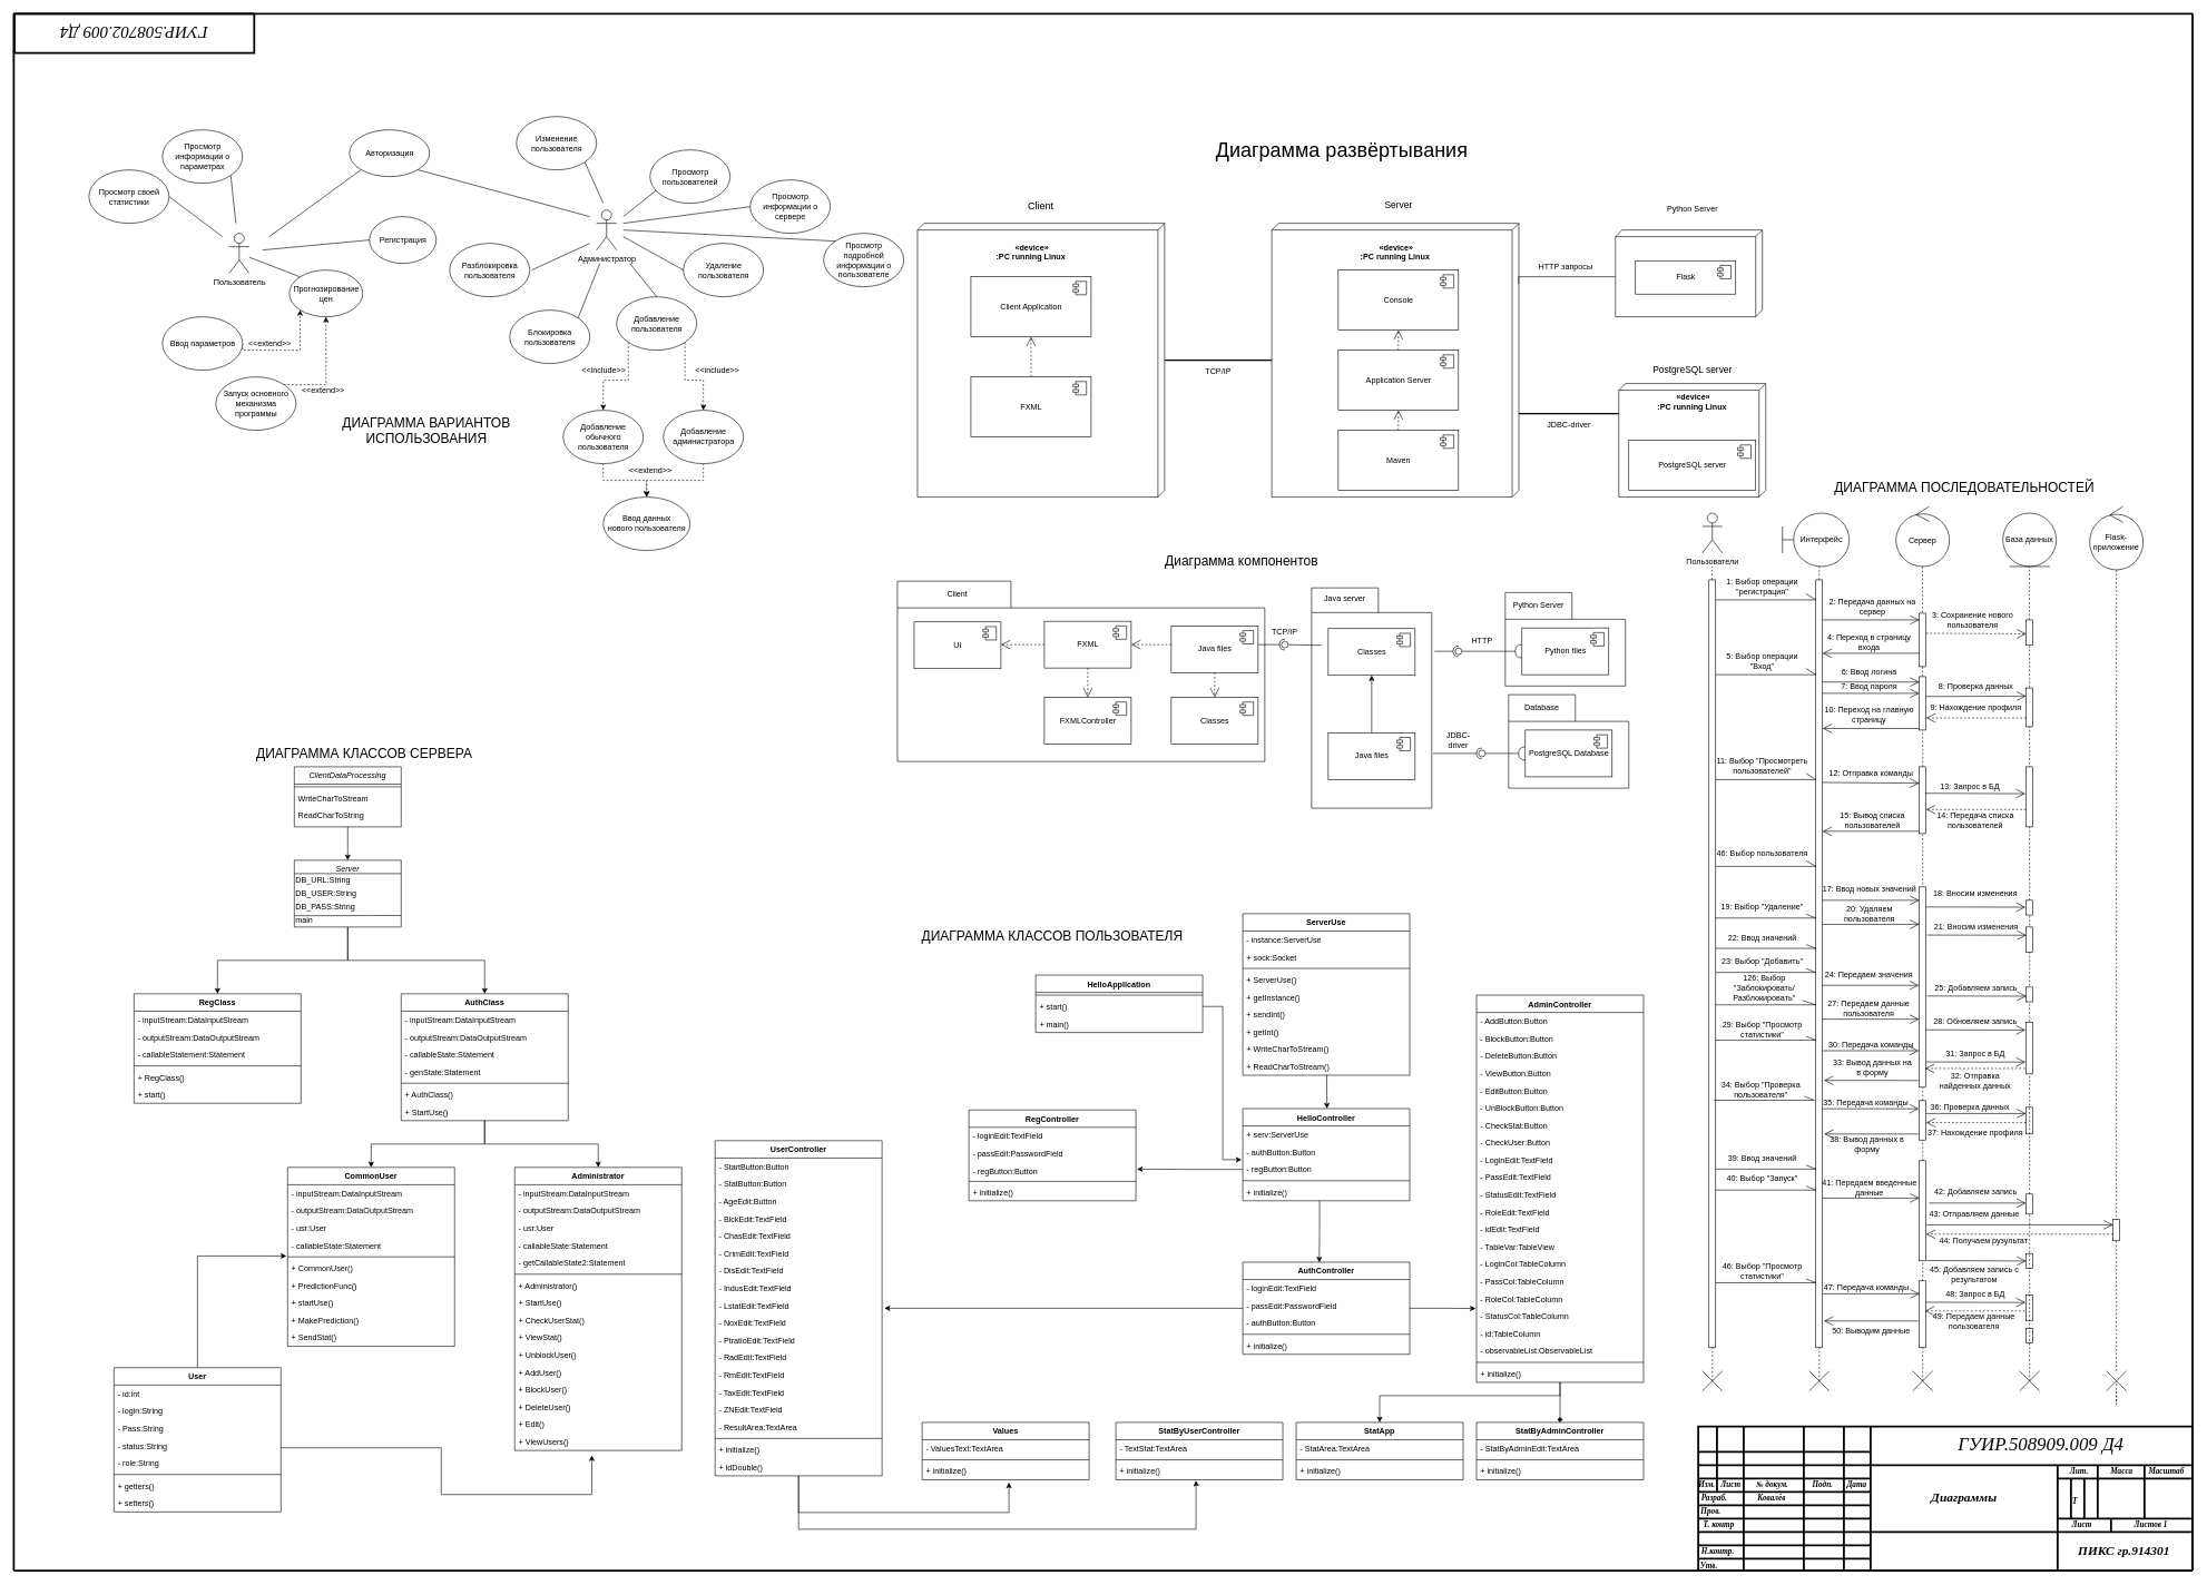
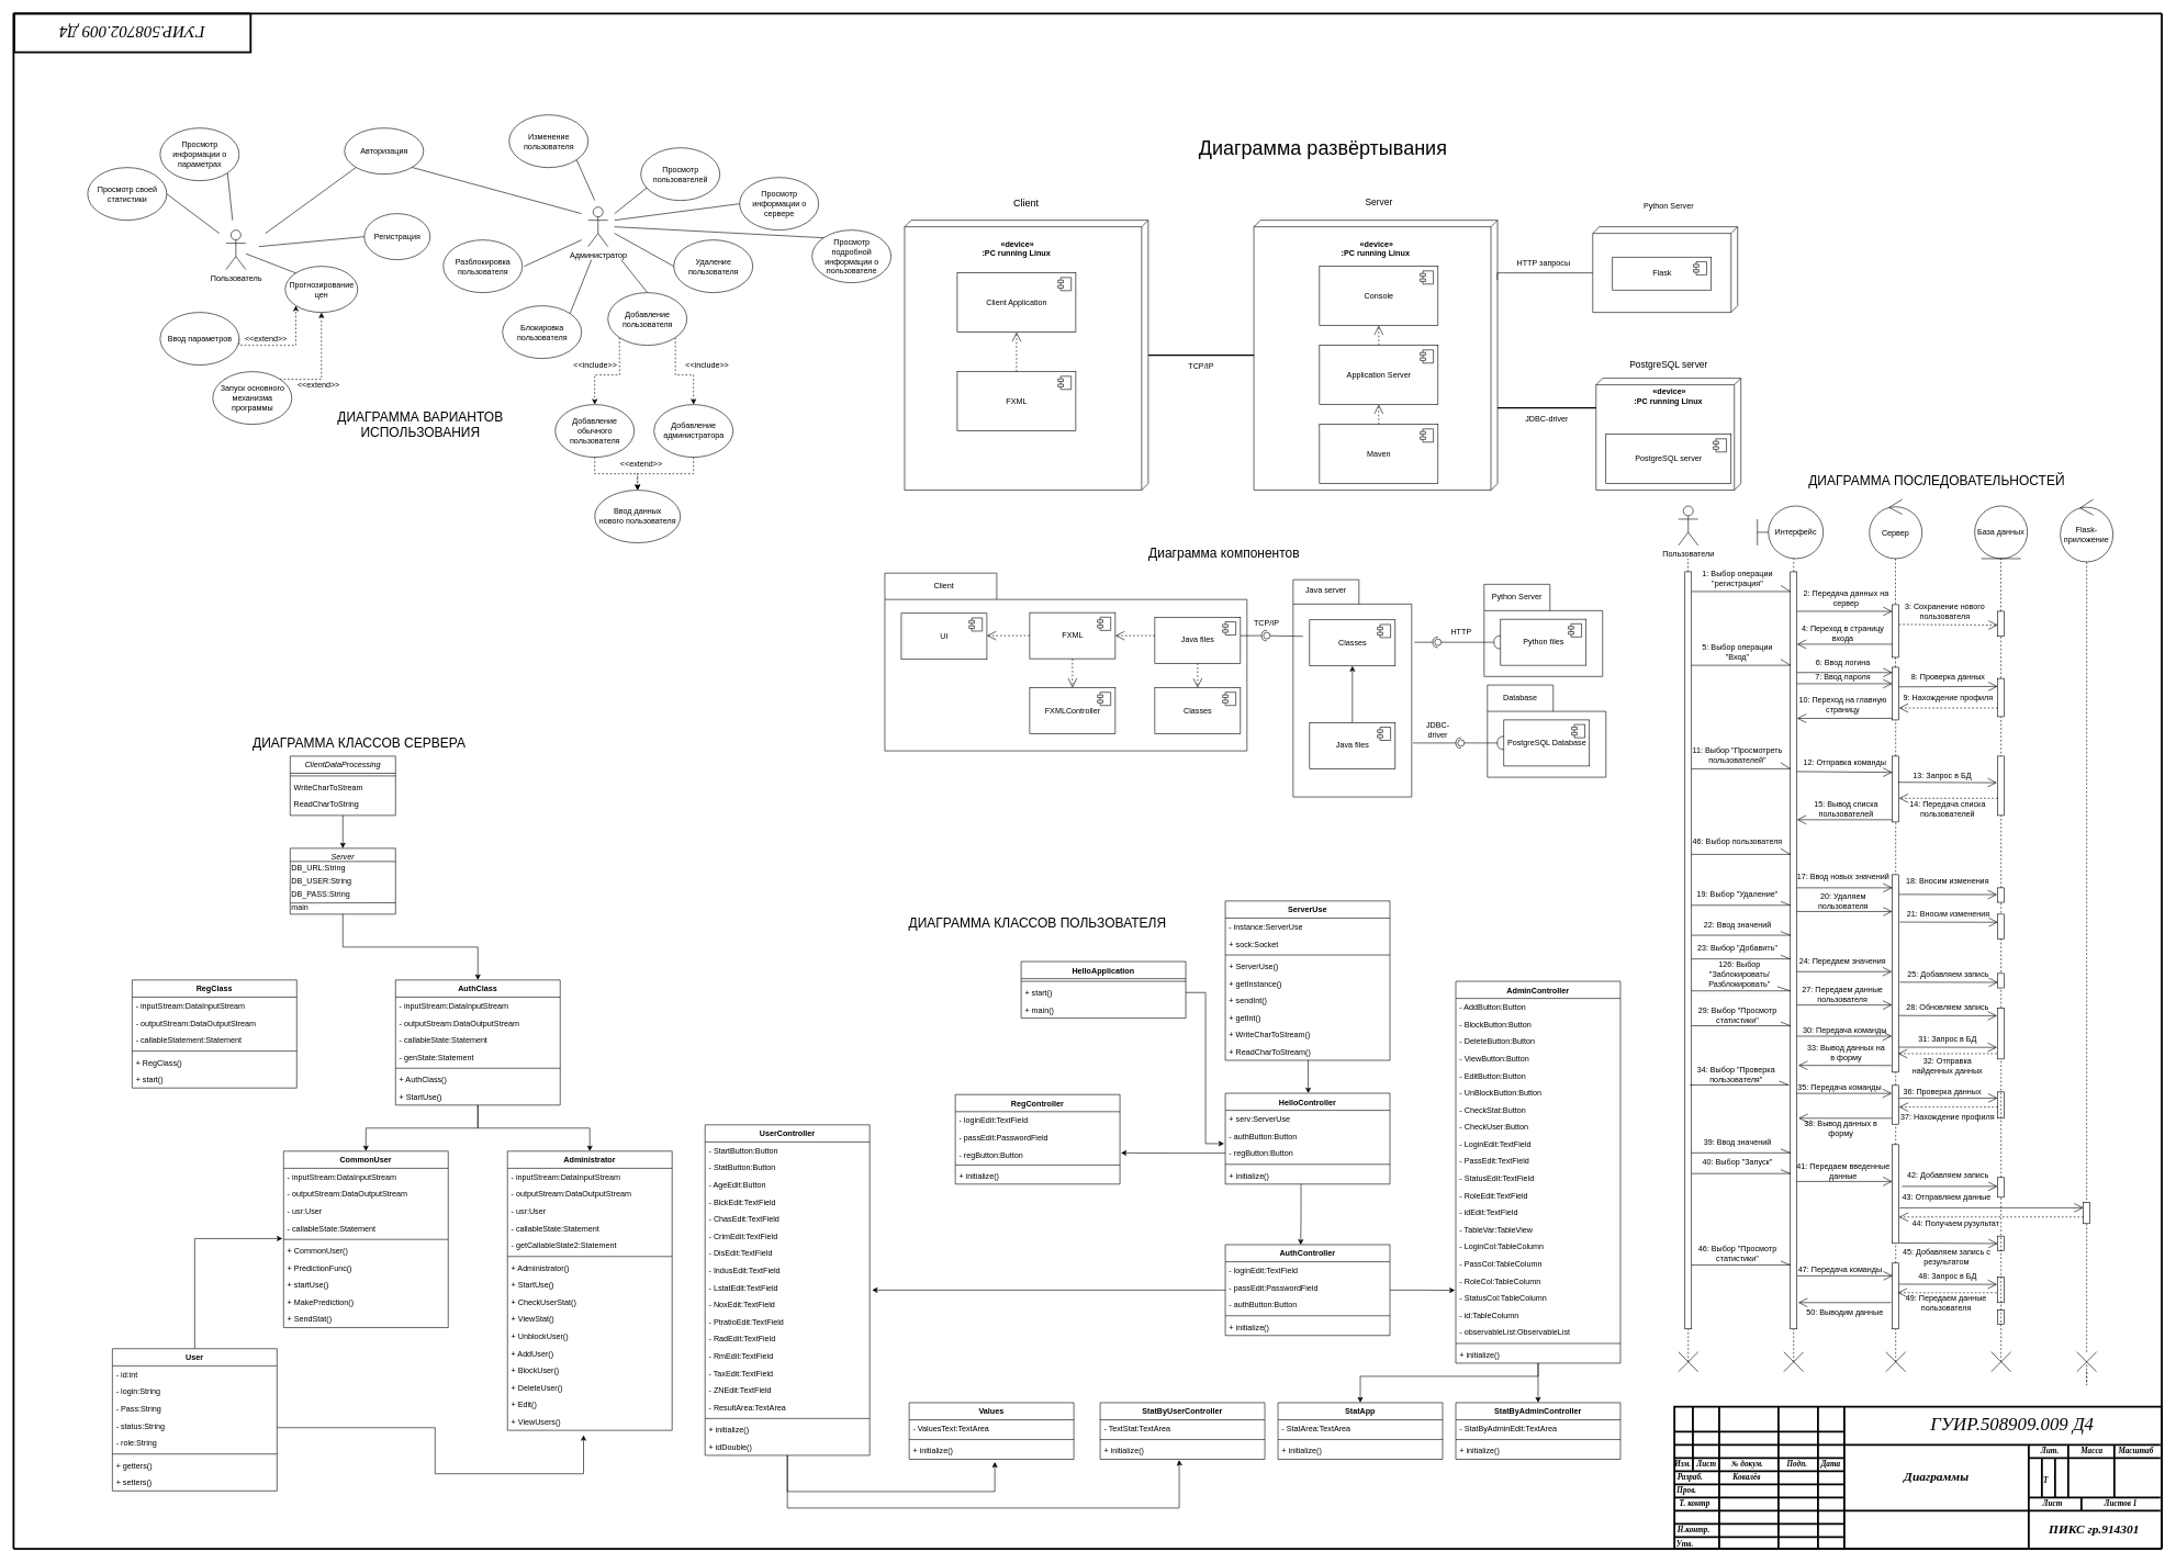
- <mxCell id="108" style="edgeStyle=orthogonalEdgeStyle;rounded=0;orthogonalLoop=1;jettySize=auto;html=1;entryX=0.5;entryY=0;entryDx=0;entryDy=0;" edge="1" parent="1" source="62" target="63"><mxGeometry relative="1" as="geometry" /></mxCell>
- <mxCell id="196" style="edgeStyle=orthogonalEdgeStyle;rounded=0;orthogonalLoop=1;jettySize=auto;html=1;endArrow=diamond;" edge="1" parent="1" source="198" target="162"><mxGeometry relative="1" as="geometry" /></mxCell>
+ <mxCell id="196" style="edgeStyle=orthogonalEdgeStyle;rounded=0;orthogonalLoop=1;jettySize=auto;html=1;" edge="1" parent="1" source="198" target="162"><mxGeometry relative="1" as="geometry" /></mxCell>
